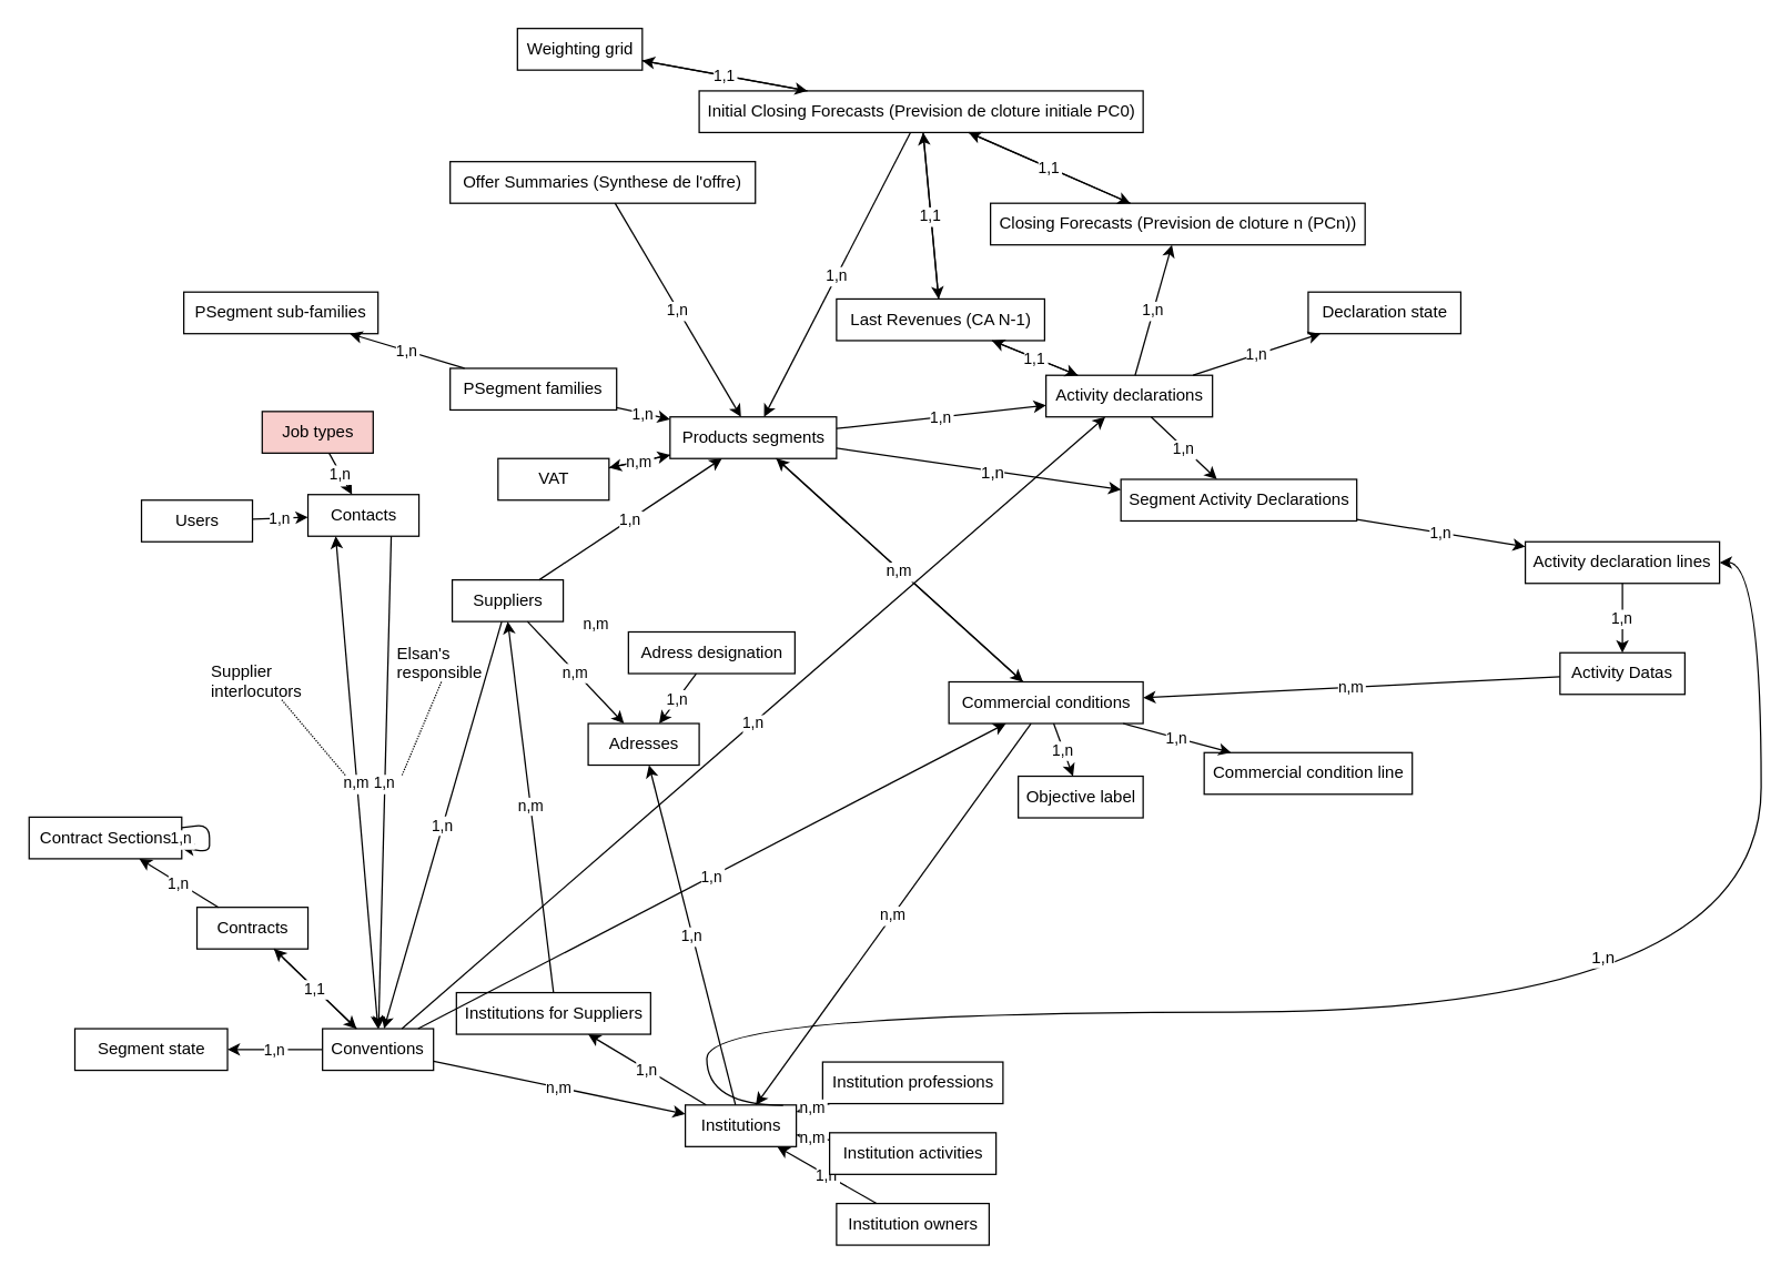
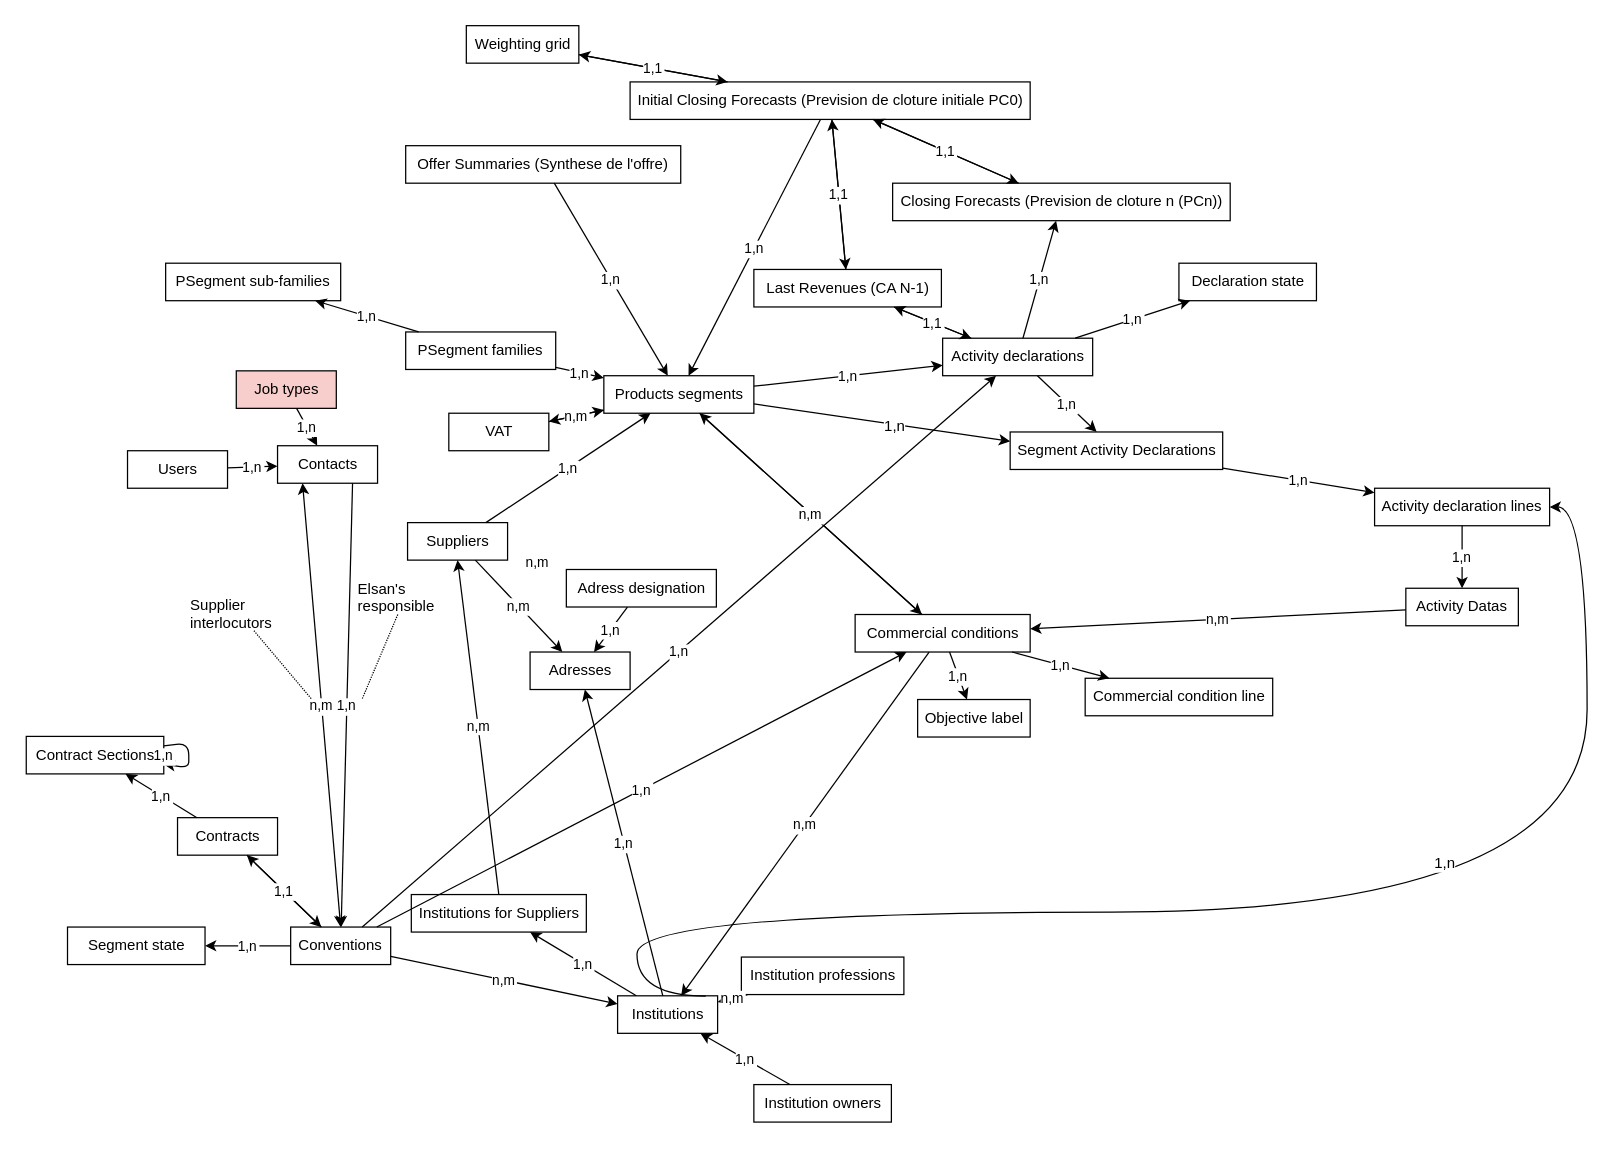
- <mxCell id="6" value="1,n" parent="1" source="2" target="5" edge="1"><mxGeometry x="113.5" y="116" as="geometry" /></mxCell>
- <mxCell id="20" value="n,m" parent="1" source="19" target="9" edge="1"><mxGeometry x="118.5" y="241" as="geometry" /></mxCell>
- <mxCell id="19" value="Institution activities" style="whiteSpace=wrap;html=1;" parent="1" vertex="1"><mxGeometry x="597.5" y="816" width="120" height="30" as="geometry" /></mxCell>
